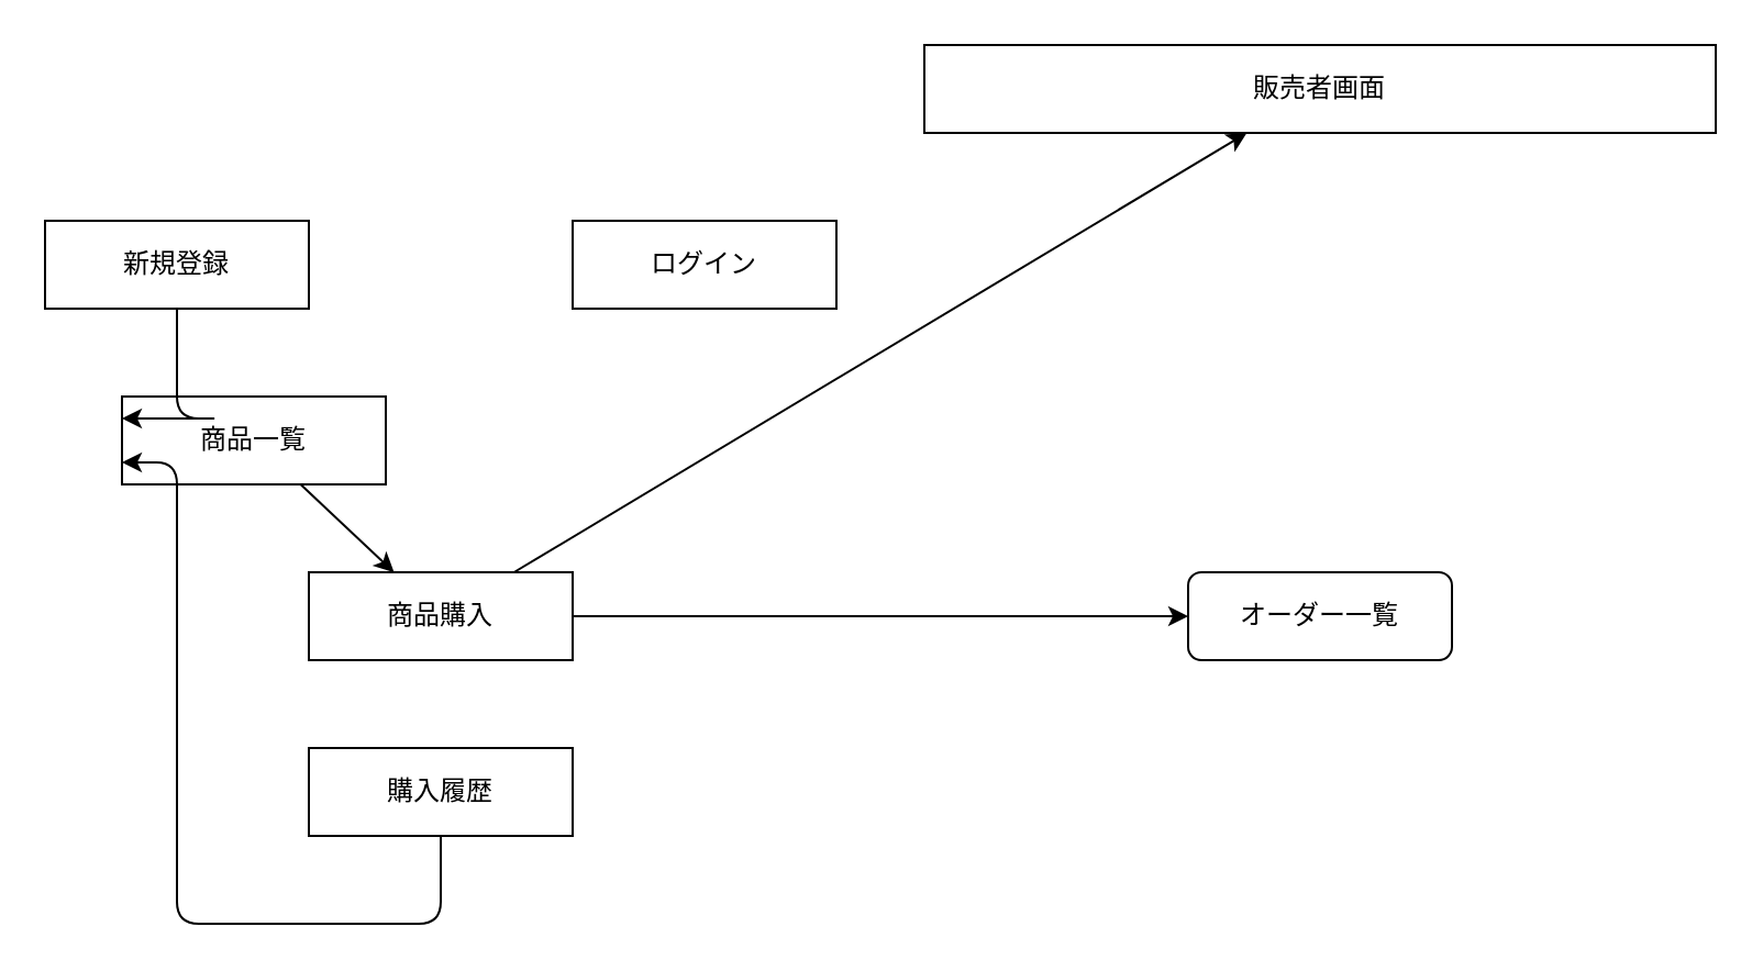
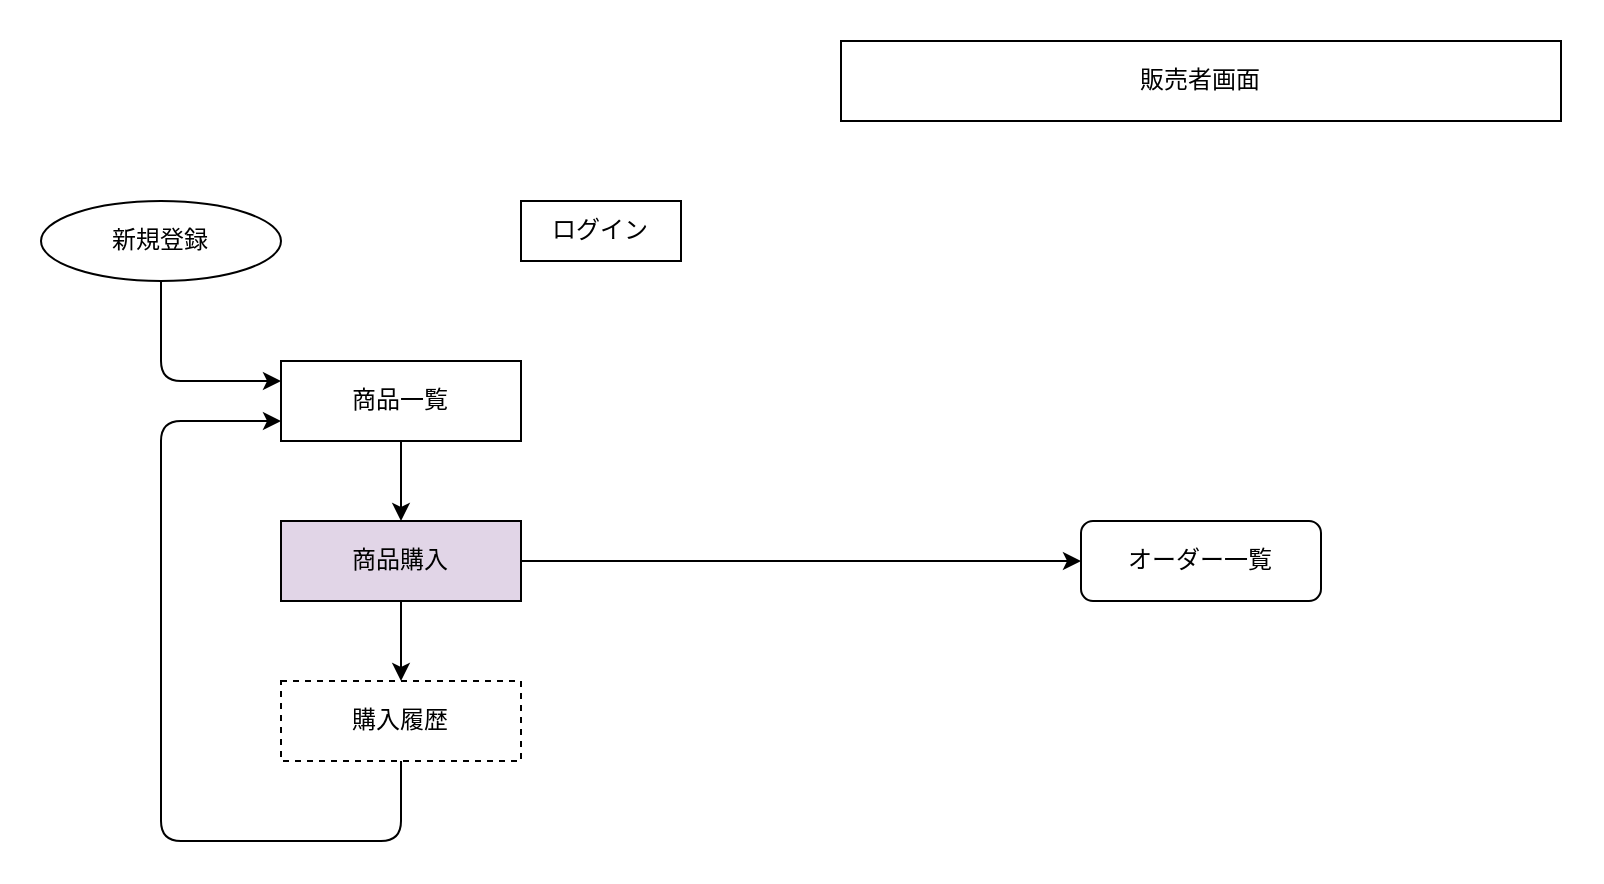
- <mxCell id="8" value="新規登録" style="whiteSpace=wrap;html=1;align=center;" parent="1" vertex="1"><mxGeometry x="20" y="100" width="120" height="40" as="geometry" /></mxCell>
+ <mxCell id="8" value="新規登録" style="ellipse;whiteSpace=wrap;html=1;align=center;" parent="1" vertex="1"><mxGeometry x="20" y="100" width="120" height="40" as="geometry" /></mxCell>
- <mxCell id="12" value="ログイン" style="whiteSpace=wrap;html=1;align=center;" parent="1" vertex="1"><mxGeometry x="260" y="100" width="120" height="40" as="geometry" /></mxCell>
+ <mxCell id="12" value="ログイン" style="whiteSpace=wrap;html=1;align=center;" parent="1" vertex="1"><mxGeometry x="260" y="100" width="80" height="30" as="geometry" /></mxCell>
- <mxCell id="5" style="edgeStyle=none;html=1;" parent="1" source="6" target="13" edge="1"><mxGeometry relative="1" as="geometry" /></mxCell>
+ <mxCell id="5" style="edgeStyle=none;html=1;entryX=0.5;entryY=0;entryDx=0;entryDy=0;" parent="1" source="6" target="10" edge="1"><mxGeometry relative="1" as="geometry" /></mxCell>
- <mxCell id="3" value="商品一覧" style="whiteSpace=wrap;html=1;align=center;" parent="1" vertex="1"><mxGeometry x="55" y="180" width="120" height="40" as="geometry" /></mxCell>
+ <mxCell id="3" value="商品一覧" style="whiteSpace=wrap;html=1;align=center;" parent="1" vertex="1"><mxGeometry x="140" y="180" width="120" height="40" as="geometry" /></mxCell>
- <mxCell id="6" value="商品購入" style="whiteSpace=wrap;html=1;align=center;" parent="1" vertex="1"><mxGeometry x="140" y="260" width="120" height="40" as="geometry" /></mxCell>
+ <mxCell id="6" value="商品購入" style="whiteSpace=wrap;html=1;align=center;fillColor=#e1d5e7;" parent="1" vertex="1"><mxGeometry x="140" y="260" width="120" height="40" as="geometry" /></mxCell>
- <mxCell id="10" value="購入履歴" style="whiteSpace=wrap;html=1;align=center;" parent="1" vertex="1"><mxGeometry x="140" y="340" width="120" height="40" as="geometry" /></mxCell>
+ <mxCell id="10" value="購入履歴" style="whiteSpace=wrap;html=1;align=center;dashed=1;" parent="1" vertex="1"><mxGeometry x="140" y="340" width="120" height="40" as="geometry" /></mxCell>
